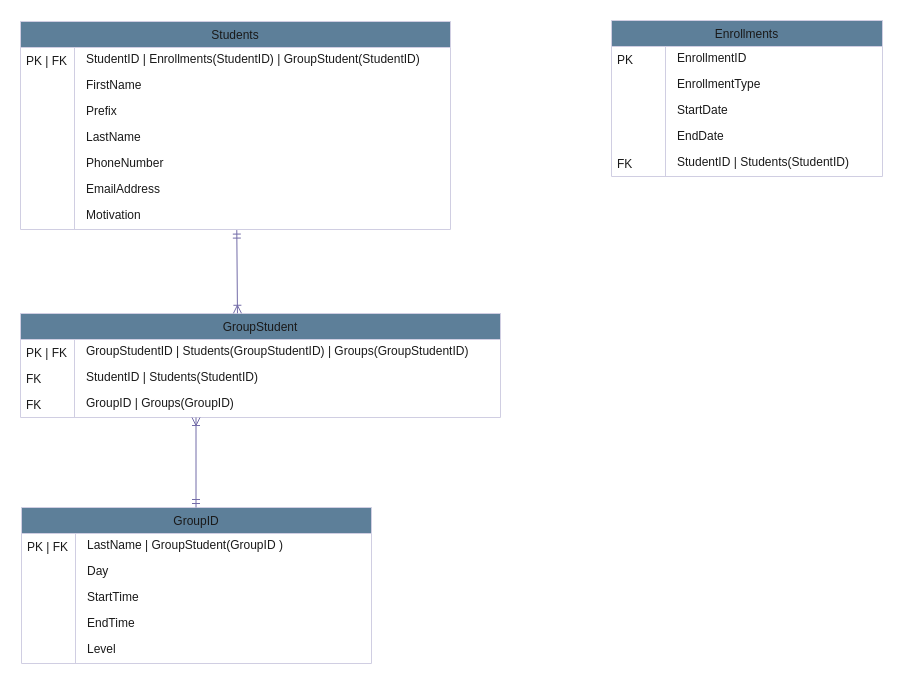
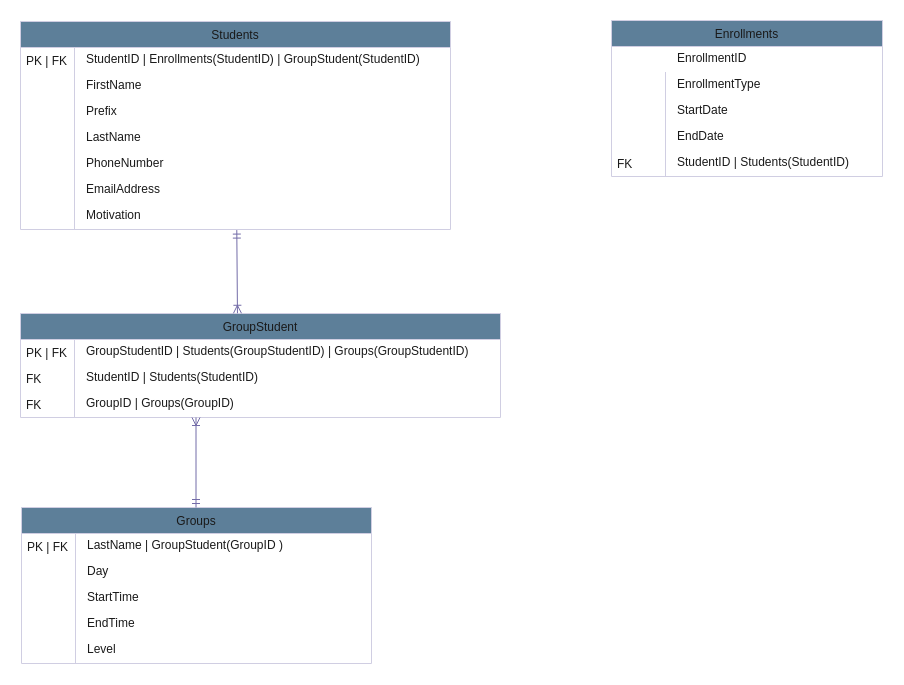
- <mxCell id="19" value="PK" style="shape=partialRectangle;top=0;left=0;bottom=0;fillColor=none;align=left;verticalAlign=middle;spacingLeft=4;spacingRight=4;overflow=hidden;rotatable=180;points=[];portConstraint=eastwest;part=1;labelBackgroundColor=none;strokeColor=#D0CEE2;fontColor=#1A1A1A;" vertex="1" connectable="0" parent="18"><mxGeometry width="54" height="26" as="geometry" /></mxCell>
- <mxCell id="28" value="GroupID" style="swimlane;fontStyle=0;childLayout=stackLayout;horizontal=1;startSize=26;fillColor=#5D7F99;horizontalStack=0;resizeParent=1;resizeLast=0;collapsible=1;marginBottom=0;swimlaneFillColor=default;align=center;labelBackgroundColor=none;strokeColor=#D0CEE2;fontColor=#1A1A1A;" vertex="1" parent="1"><mxGeometry x="21" y="507" width="350" height="156" as="geometry" /></mxCell>
+ <mxCell id="28" value="Groups" style="swimlane;fontStyle=0;childLayout=stackLayout;horizontal=1;startSize=26;fillColor=#5D7F99;horizontalStack=0;resizeParent=1;resizeLast=0;collapsible=1;marginBottom=0;swimlaneFillColor=default;align=center;labelBackgroundColor=none;strokeColor=#D0CEE2;fontColor=#1A1A1A;" vertex="1" parent="1"><mxGeometry x="21" y="507" width="350" height="156" as="geometry" /></mxCell>
